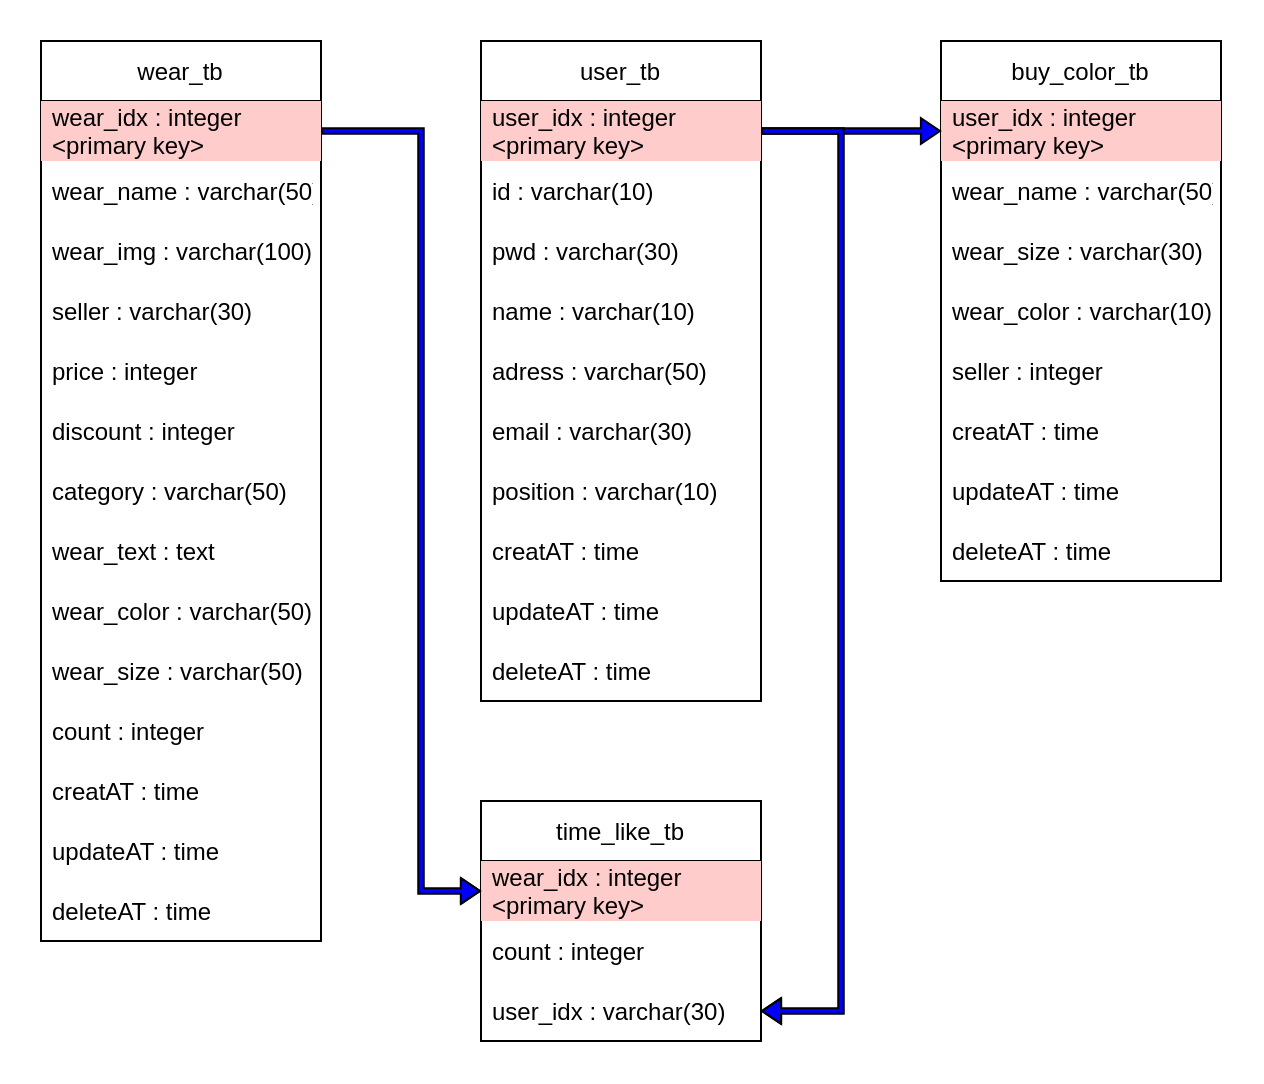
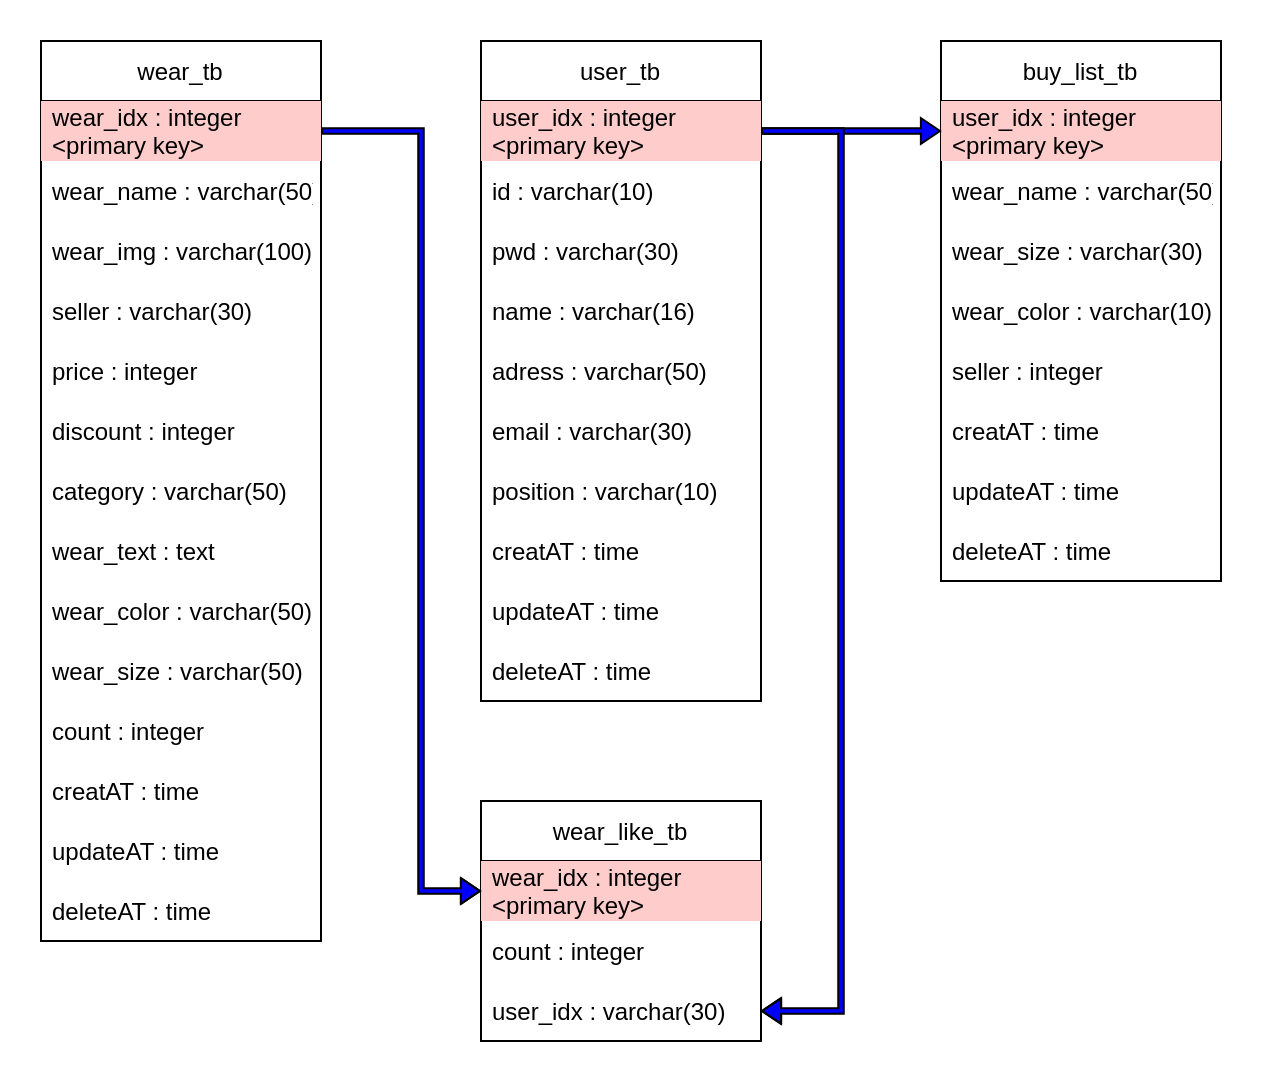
- <mxCell id="13" value="buy_color_tb" style="swimlane;fontStyle=0;childLayout=stackLayout;horizontal=1;startSize=30;horizontalStack=0;resizeParent=1;resizeParentMax=0;resizeLast=0;collapsible=1;marginBottom=0;" vertex="1" parent="1"><mxGeometry x="470" y="20" width="140" height="270" as="geometry" /></mxCell>
+ <mxCell id="13" value="buy_list_tb" style="swimlane;fontStyle=0;childLayout=stackLayout;horizontal=1;startSize=30;horizontalStack=0;resizeParent=1;resizeParentMax=0;resizeLast=0;collapsible=1;marginBottom=0;" vertex="1" parent="1"><mxGeometry x="470" y="20" width="140" height="270" as="geometry" /></mxCell>
- <mxCell id="6" value="name : varchar(10)" style="text;strokeColor=none;fillColor=none;align=left;verticalAlign=middle;spacingLeft=4;spacingRight=4;overflow=hidden;points=[[0,0.5],[1,0.5]];portConstraint=eastwest;rotatable=0;" vertex="1" parent="2"><mxGeometry y="120" width="140" height="30" as="geometry" /></mxCell>
+ <mxCell id="6" value="name : varchar(16)" style="text;strokeColor=none;fillColor=none;align=left;verticalAlign=middle;spacingLeft=4;spacingRight=4;overflow=hidden;points=[[0,0.5],[1,0.5]];portConstraint=eastwest;rotatable=0;" vertex="1" parent="2"><mxGeometry y="120" width="140" height="30" as="geometry" /></mxCell>
- <mxCell id="38" value="time_like_tb" style="swimlane;fontStyle=0;childLayout=stackLayout;horizontal=1;startSize=30;horizontalStack=0;resizeParent=1;resizeParentMax=0;resizeLast=0;collapsible=1;marginBottom=0;" vertex="1" parent="1"><mxGeometry x="240" y="400" width="140" height="120" as="geometry" /></mxCell>
+ <mxCell id="38" value="wear_like_tb" style="swimlane;fontStyle=0;childLayout=stackLayout;horizontal=1;startSize=30;horizontalStack=0;resizeParent=1;resizeParentMax=0;resizeLast=0;collapsible=1;marginBottom=0;" vertex="1" parent="1"><mxGeometry x="240" y="400" width="140" height="120" as="geometry" /></mxCell>
